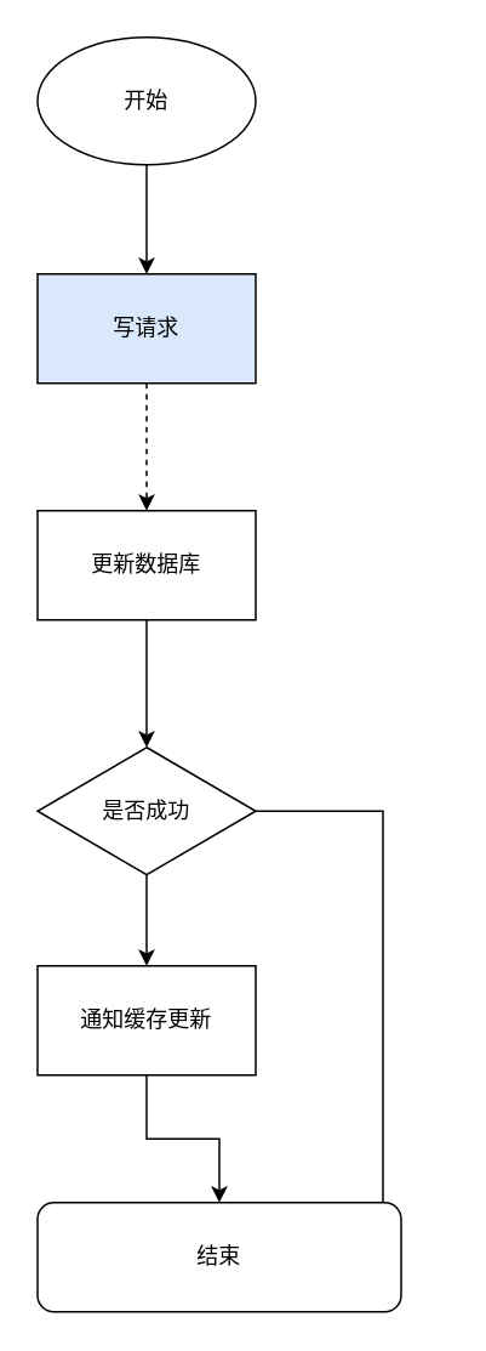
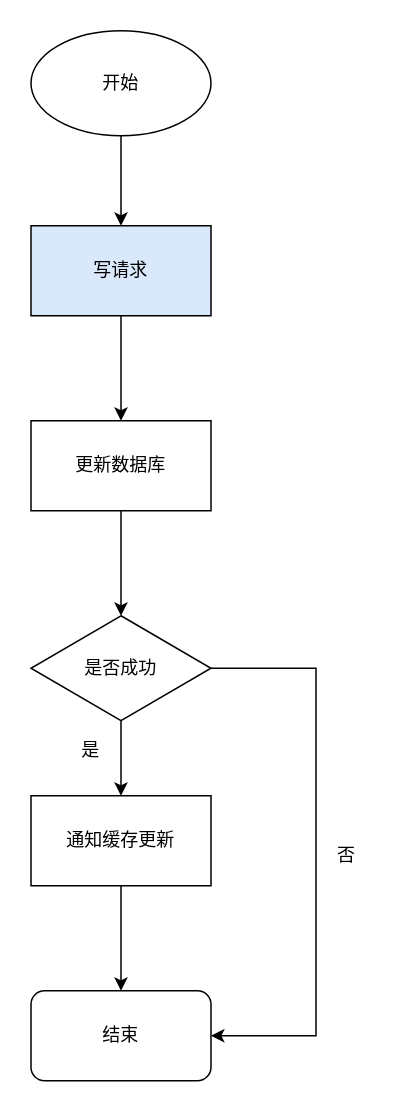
- <mxCell id="2" style="edgeStyle=orthogonalEdgeStyle;rounded=0;orthogonalLoop=1;jettySize=auto;html=1;exitX=0.5;exitY=1;exitDx=0;exitDy=0;dashed=1;" edge="1" parent="1" source="3" target="7"><mxGeometry relative="1" as="geometry" /></mxCell>
+ <mxCell id="2" style="edgeStyle=orthogonalEdgeStyle;rounded=0;orthogonalLoop=1;jettySize=auto;html=1;exitX=0.5;exitY=1;exitDx=0;exitDy=0;" edge="1" parent="1" source="3" target="7"><mxGeometry relative="1" as="geometry" /></mxCell>
+ <mxCell id="14" value="是" style="text;html=1;strokeColor=none;fillColor=none;align=center;verticalAlign=middle;whiteSpace=wrap;rounded=0;" vertex="1" parent="1"><mxGeometry x="40" y="490" width="40" height="20" as="geometry" /></mxCell>
+ <mxCell id="15" value="否" style="text;html=1;align=center;verticalAlign=middle;resizable=0;points=[];autosize=1;strokeColor=none;fillColor=none;" vertex="1" parent="1"><mxGeometry x="215" y="560" width="30" height="20" as="geometry" /></mxCell>
- <mxCell id="13" value="结束" style="rounded=1;whiteSpace=wrap;html=1;" vertex="1" parent="1"><mxGeometry x="20" y="660" width="200" height="60" as="geometry" /></mxCell>
+ <mxCell id="13" value="结束" style="rounded=1;whiteSpace=wrap;html=1;" vertex="1" parent="1"><mxGeometry x="20" y="660" width="120" height="60" as="geometry" /></mxCell>
